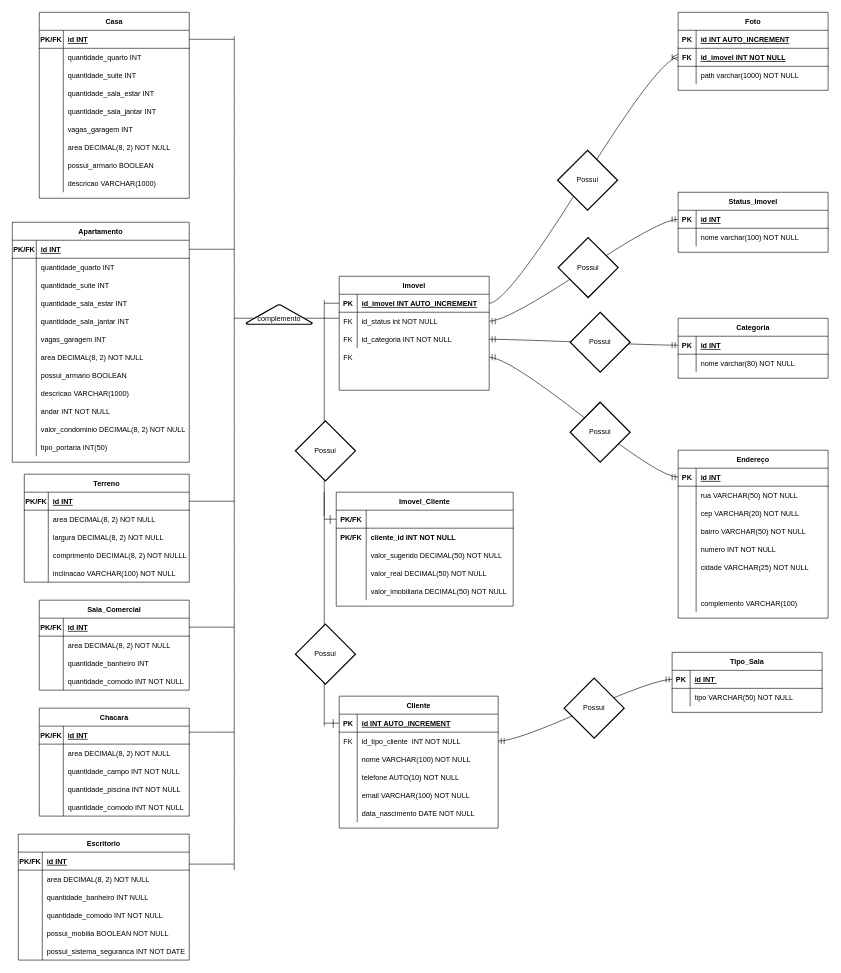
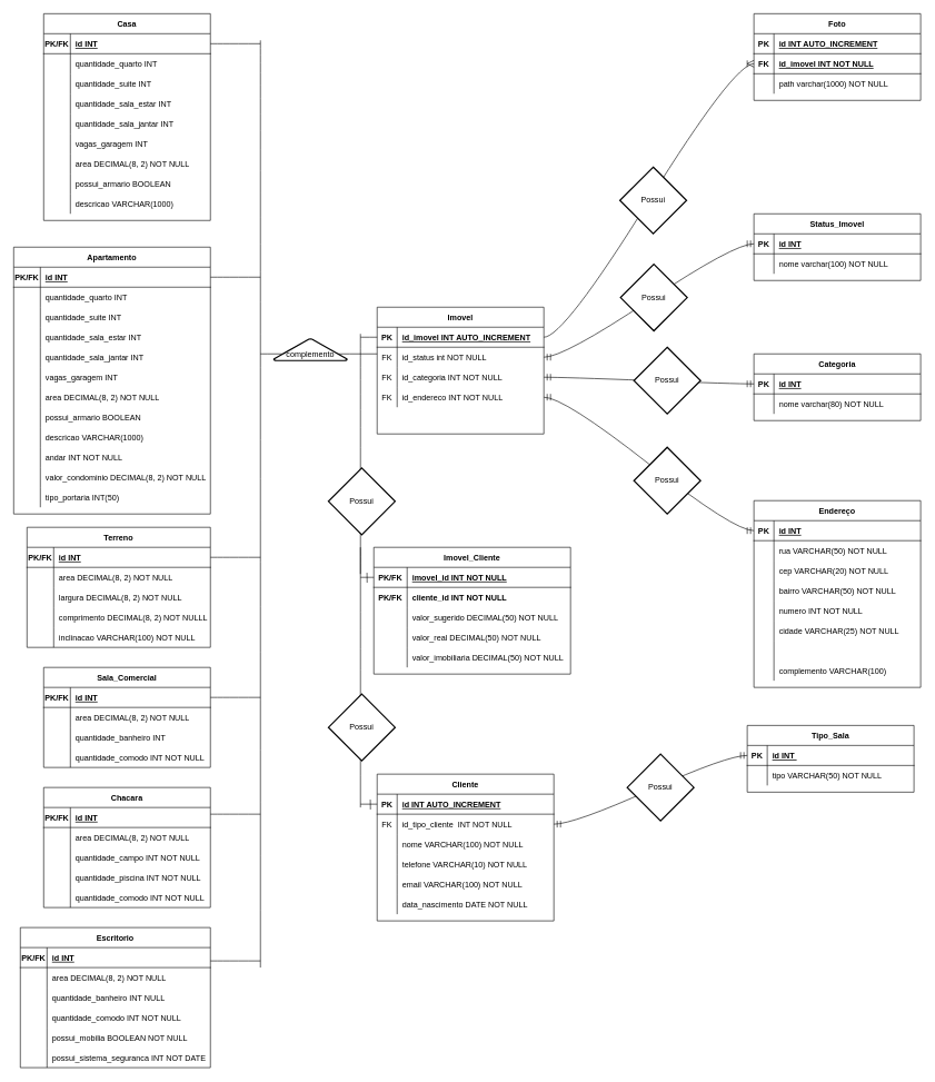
+ <mxCell id="14" value="id_endereco INT NOT NULL" style="shape=partialRectangle;overflow=hidden;connectable=0;fillColor=none;top=0;left=0;bottom=0;right=0;align=left;spacingLeft=6;" parent="12" vertex="1"><mxGeometry x="30" width="220" height="30" as="geometry"><mxRectangle width="220" height="30" as="alternateBounds" /></mxGeometry></mxCell>
+ <mxCell id="87" value="imovel_id INT NOT NULL" style="shape=partialRectangle;overflow=hidden;connectable=0;fillColor=none;top=0;left=0;bottom=0;right=0;align=left;spacingLeft=6;fontStyle=5;" parent="85" vertex="1"><mxGeometry x="50" width="245" height="30" as="geometry"><mxRectangle width="245" height="30" as="alternateBounds" /></mxGeometry></mxCell>
- <mxCell id="77" value="telefone AUTO(10) NOT NULL" style="shape=partialRectangle;overflow=hidden;connectable=0;fillColor=none;top=0;left=0;bottom=0;right=0;align=left;spacingLeft=6;" parent="75" vertex="1"><mxGeometry x="30" width="235" height="30" as="geometry"><mxRectangle width="235" height="30" as="alternateBounds" /></mxGeometry></mxCell>
+ <mxCell id="77" value="telefone VARCHAR(10) NOT NULL" style="shape=partialRectangle;overflow=hidden;connectable=0;fillColor=none;top=0;left=0;bottom=0;right=0;align=left;spacingLeft=6;" parent="75" vertex="1"><mxGeometry x="30" width="235" height="30" as="geometry"><mxRectangle width="235" height="30" as="alternateBounds" /></mxGeometry></mxCell>
